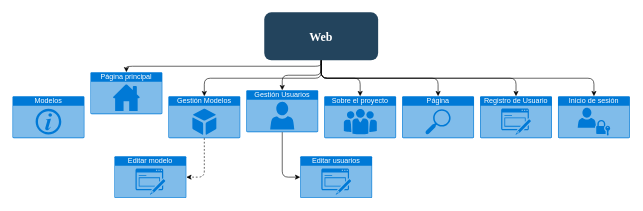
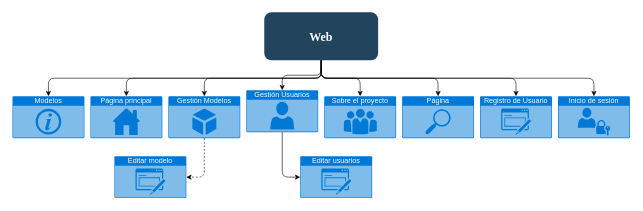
+ <mxCell id="11" style="edgeStyle=elbowEdgeStyle;html=1;entryX=0.5;entryY=0;entryDx=0;entryDy=0;entryPerimeter=0;exitX=0.5;exitY=1;exitDx=0;exitDy=0;elbow=vertical;" edge="1" parent="1" source="10" target="5"><mxGeometry relative="1" as="geometry" /></mxCell>
- <mxCell id="4" value="Página principal" style="html=1;whiteSpace=wrap;strokeColor=none;fillColor=#0079D6;labelPosition=center;verticalLabelPosition=middle;verticalAlign=top;align=center;fontSize=12;outlineConnect=0;spacingTop=-6;fontColor=#FFFFFF;sketch=0;shape=mxgraph.sitemap.home;" vertex="1" parent="1"><mxGeometry x="150" y="120" width="120" height="70" as="geometry" /></mxCell>
+ <mxCell id="4" value="Página principal" style="html=1;whiteSpace=wrap;strokeColor=none;fillColor=#0079D6;labelPosition=center;verticalLabelPosition=middle;verticalAlign=top;align=center;fontSize=12;outlineConnect=0;spacingTop=-6;fontColor=#FFFFFF;sketch=0;shape=mxgraph.sitemap.home;" vertex="1" parent="1"><mxGeometry x="150" y="160" width="120" height="70" as="geometry" /></mxCell>
